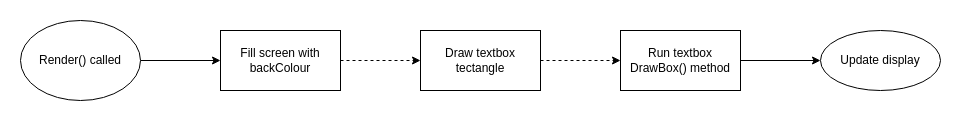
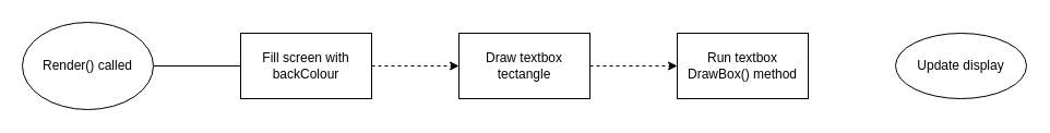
- <mxCell id="2" value="" style="edgeStyle=orthogonalEdgeStyle;rounded=0;orthogonalLoop=1;jettySize=auto;html=1;" edge="1" parent="1" source="3" target="5"><mxGeometry relative="1" as="geometry" /></mxCell>
+ <mxCell id="2" value="" style="edgeStyle=orthogonalEdgeStyle;rounded=0;orthogonalLoop=1;jettySize=auto;html=1;endArrow=none;" edge="1" parent="1" source="3" target="5"><mxGeometry relative="1" as="geometry" /></mxCell>
- <mxCell id="8" value="" style="edgeStyle=orthogonalEdgeStyle;rounded=0;orthogonalLoop=1;jettySize=auto;html=1;" edge="1" parent="1" source="9" target="10"><mxGeometry relative="1" as="geometry" /></mxCell>
